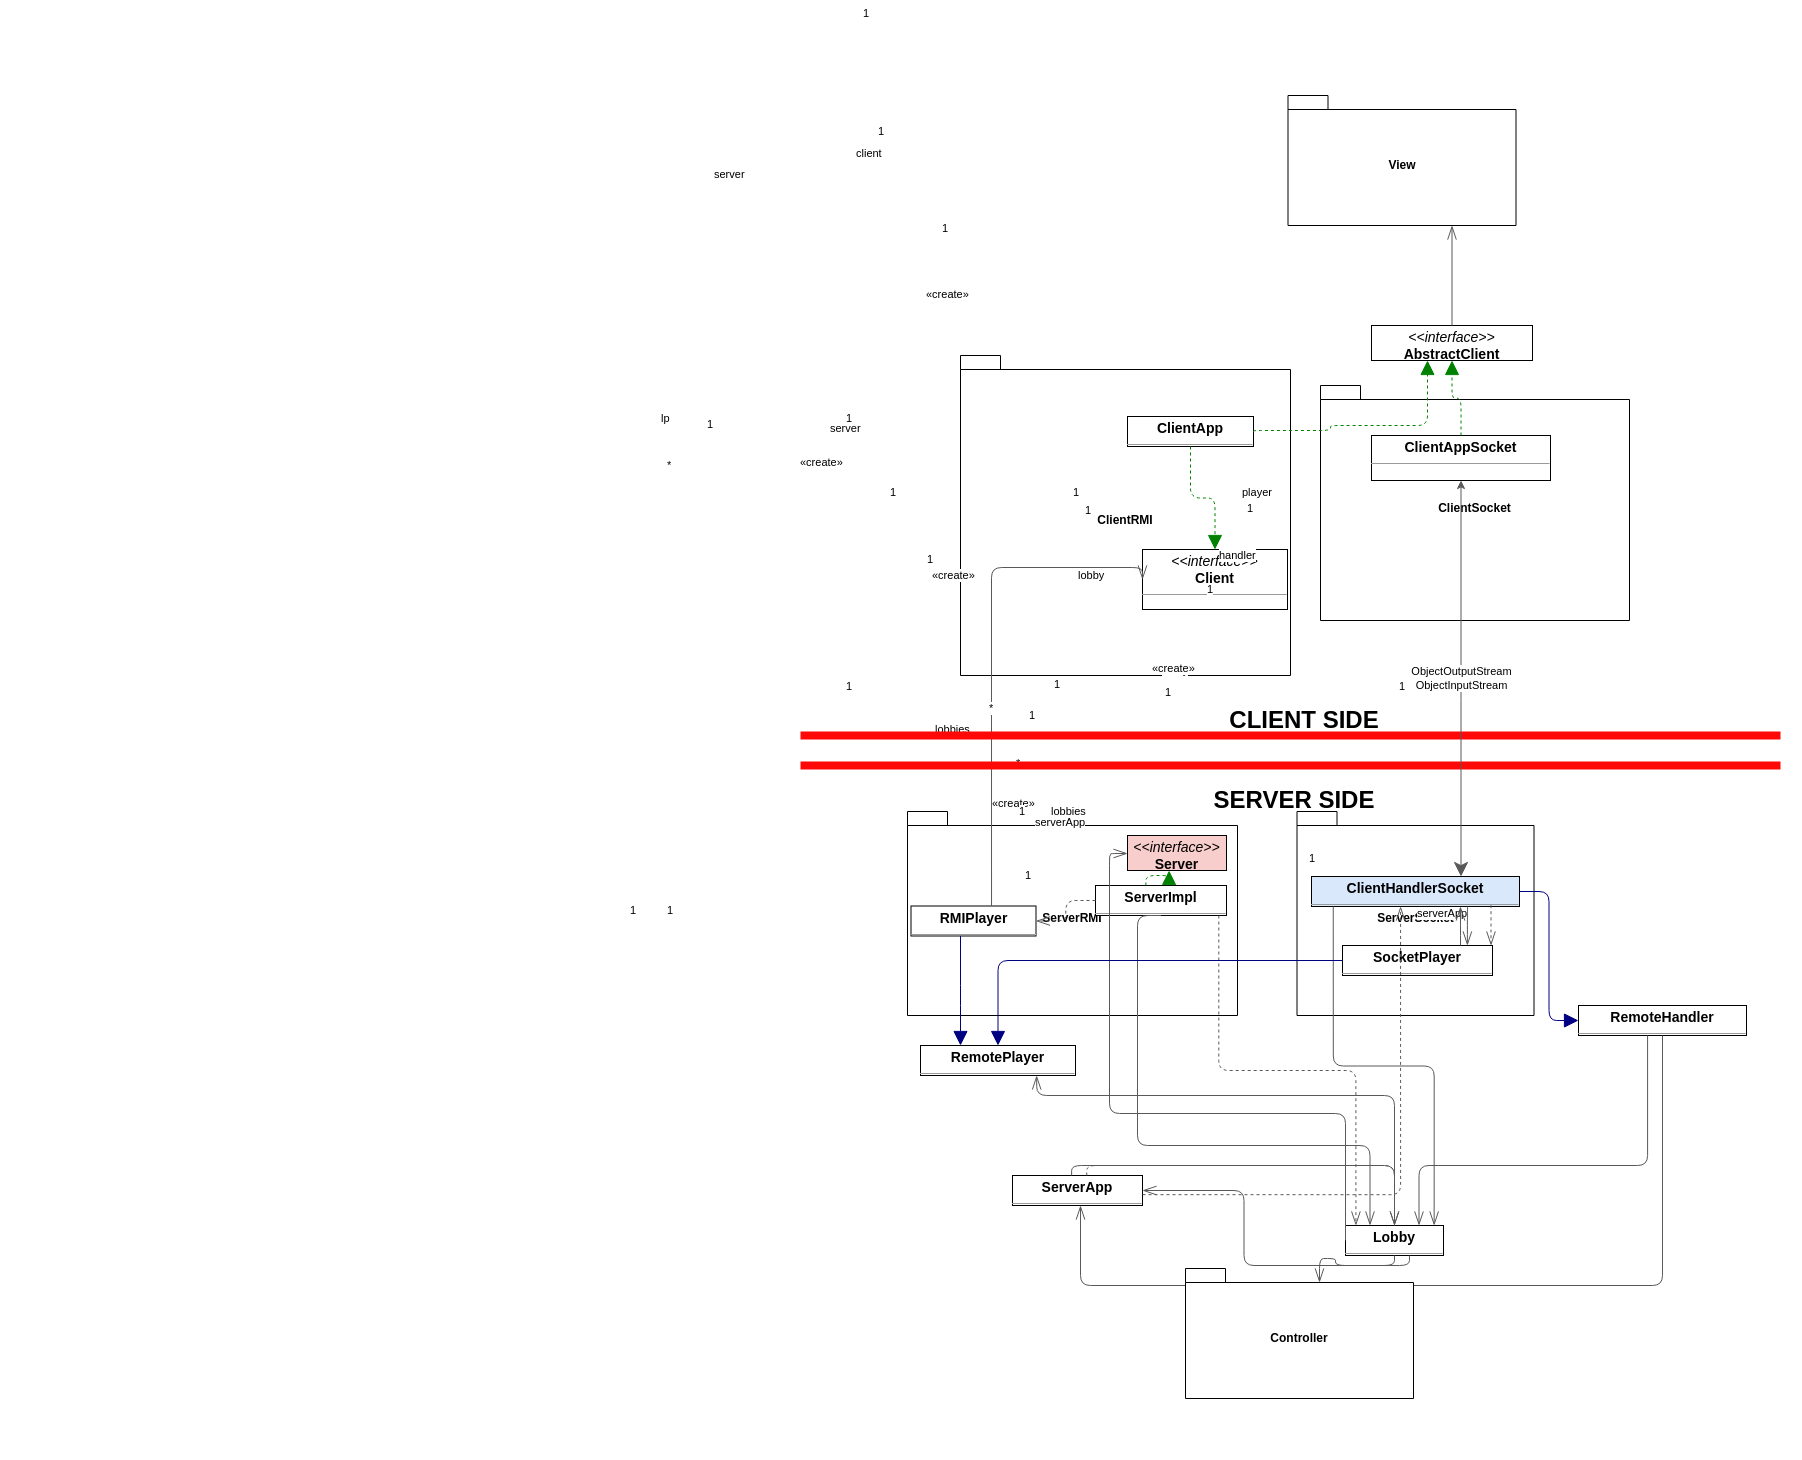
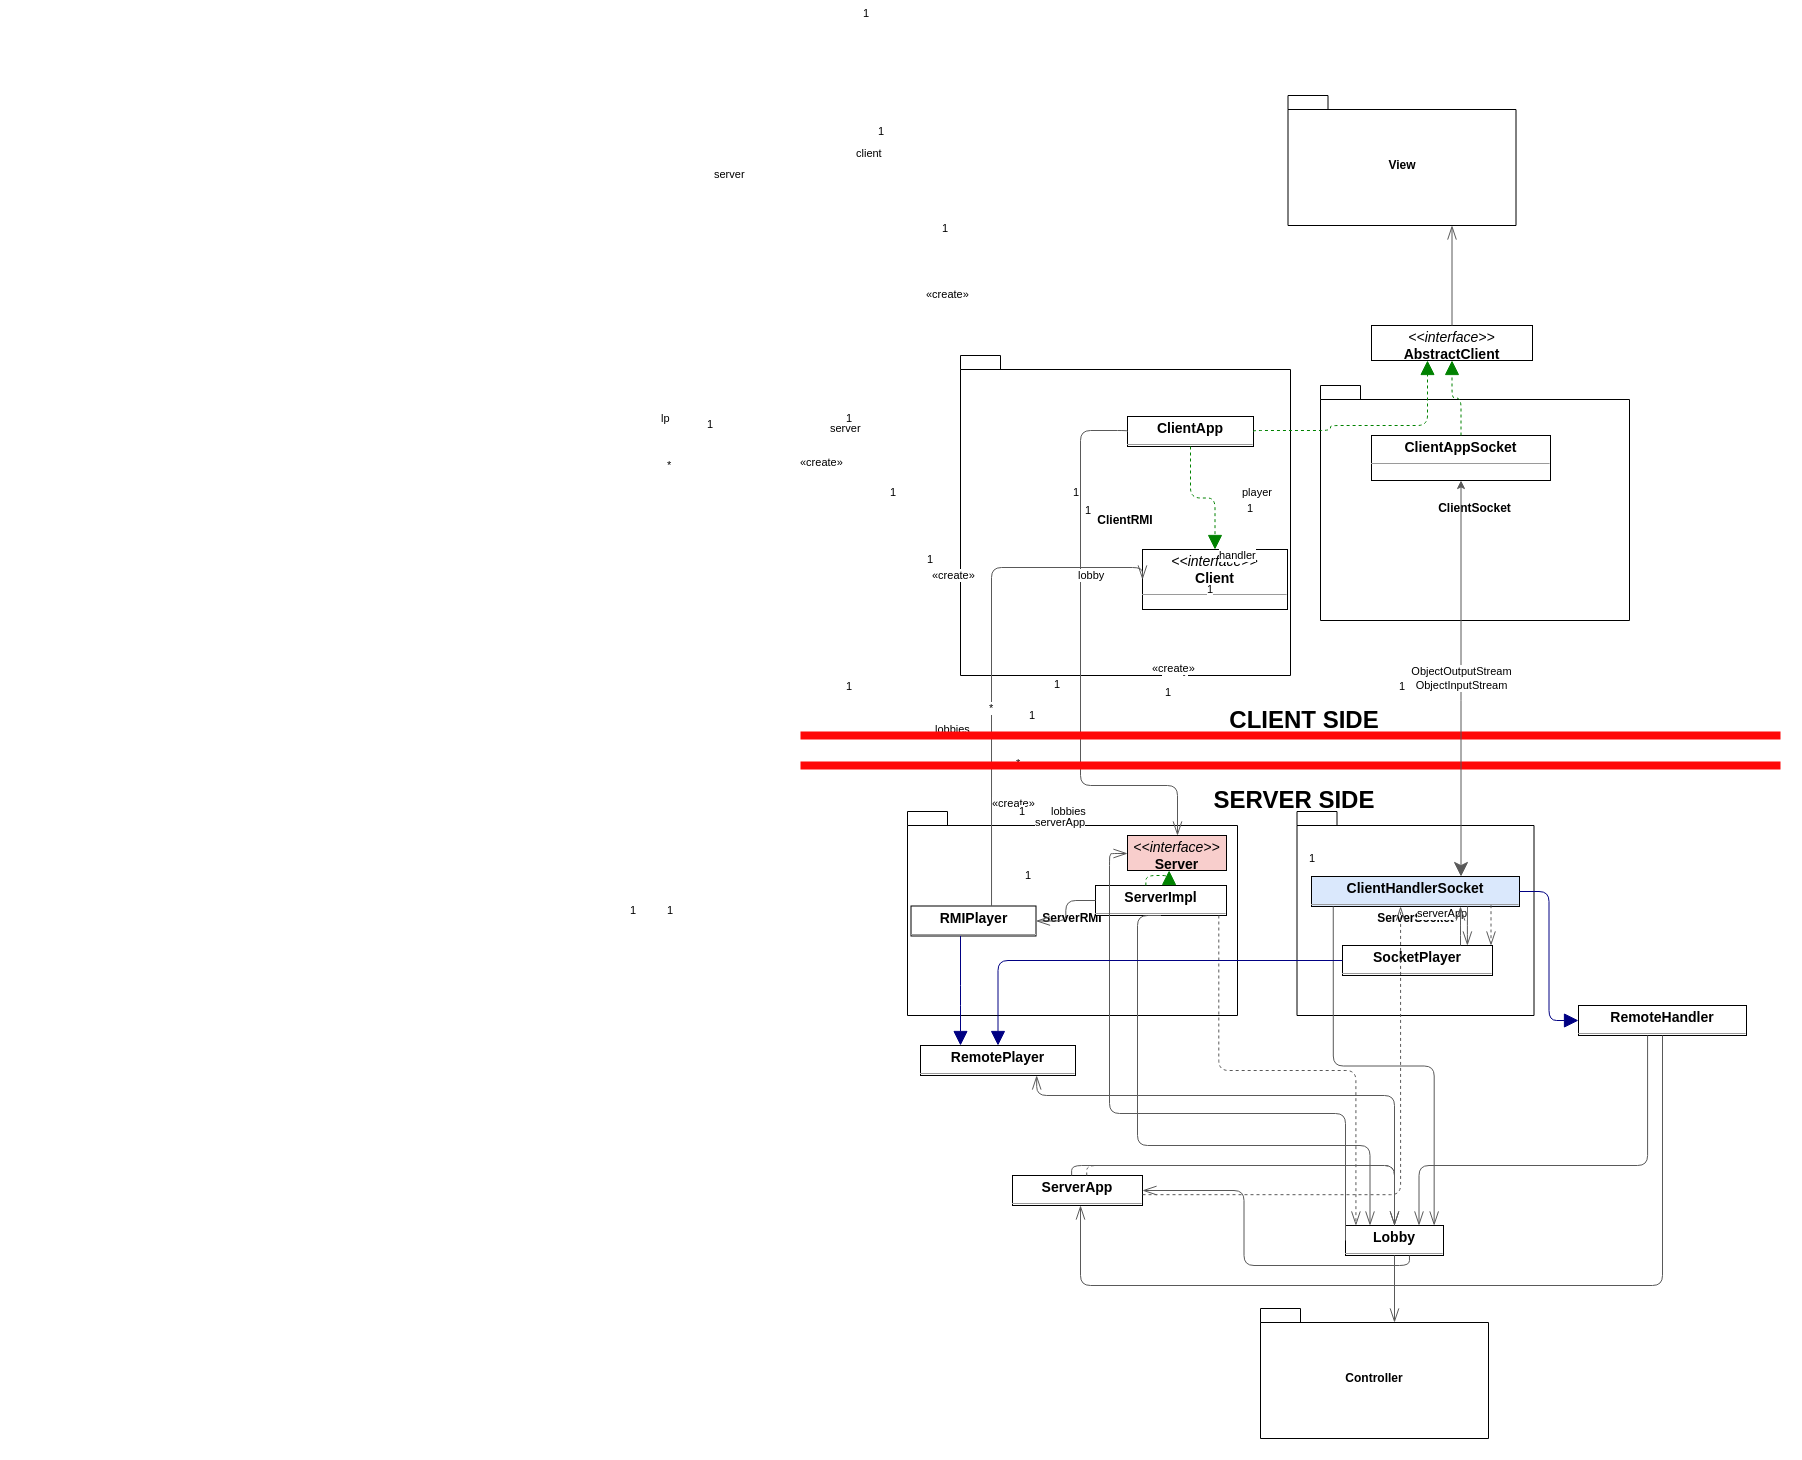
+ <mxCell id="21" value="" style="html=1;rounded=1;edgeStyle=orthogonalEdgeStyle;dashed=0;startArrow=diamondThinstartSize=12;endArrow=openThin;endSize=12;strokeColor=#595959;exitX=0.000;exitY=0.500;exitDx=0;exitDy=0;" edge="1" parent="1" source="8" target="15"><mxGeometry width="50" height="50" relative="1" as="geometry"><Array as="points"><mxPoint x="300" y="355" /><mxPoint x="300" y="710" /><mxPoint x="397" y="710" /></Array></mxGeometry></mxCell>
+ <mxCell id="22" value="1" style="edgeLabel;resizable=0;html=1;align=left;verticalAlign=top;strokeColor=default;" vertex="1" connectable="0" parent="21"><mxGeometry x="81" y="-75" as="geometry" /></mxCell>
+ <mxCell id="23" value="1" style="edgeLabel;resizable=0;html=1;align=left;verticalAlign=top;strokeColor=default;" vertex="1" connectable="0" parent="21"><mxGeometry x="160" y="140" as="geometry" /></mxCell>
+ <mxCell id="24" value="server" style="edgeLabel;resizable=0;html=1;align=left;verticalAlign=top;strokeColor=default;" vertex="1" connectable="0" parent="21"><mxGeometry x="-68" y="86" as="geometry" /></mxCell>
- <mxCell id="73" value="" style="html=1;rounded=1;edgeStyle=orthogonalEdgeStyle;dashed=1;startArrow=none;endArrow=openThin;endSize=12;strokeColor=#595959;exitX=0.000;exitY=0.500;exitDx=0;exitDy=0;entryX=1.000;entryY=0.500;entryDx=0;entryDy=0;" edge="1" parent="1" source="17" target="12"><mxGeometry width="50" height="50" relative="1" as="geometry"><Array as="points" /></mxGeometry></mxCell>
+ <mxCell id="73" value="" style="html=1;rounded=1;edgeStyle=orthogonalEdgeStyle;dashed=0;startArrow=none;endArrow=openThin;endSize=12;strokeColor=#595959;exitX=0.000;exitY=0.500;exitDx=0;exitDy=0;entryX=1.000;entryY=0.500;entryDx=0;entryDy=0;" edge="1" parent="1" source="17" target="12"><mxGeometry width="50" height="50" relative="1" as="geometry"><Array as="points" /></mxGeometry></mxCell>
- <mxCell id="82" value="Controller" style="shape=folder;fontStyle=1;spacingTop=10;tabWidth=40;tabHeight=14;tabPosition=left;html=1;whiteSpace=wrap;" vertex="1" parent="1"><mxGeometry x="405" y="1193" width="228" height="130" as="geometry" /></mxCell>
+ <mxCell id="82" value="Controller" style="shape=folder;fontStyle=1;spacingTop=10;tabWidth=40;tabHeight=14;tabPosition=left;html=1;whiteSpace=wrap;" vertex="1" parent="1"><mxGeometry x="480" y="1233" width="228" height="130" as="geometry" /></mxCell>
